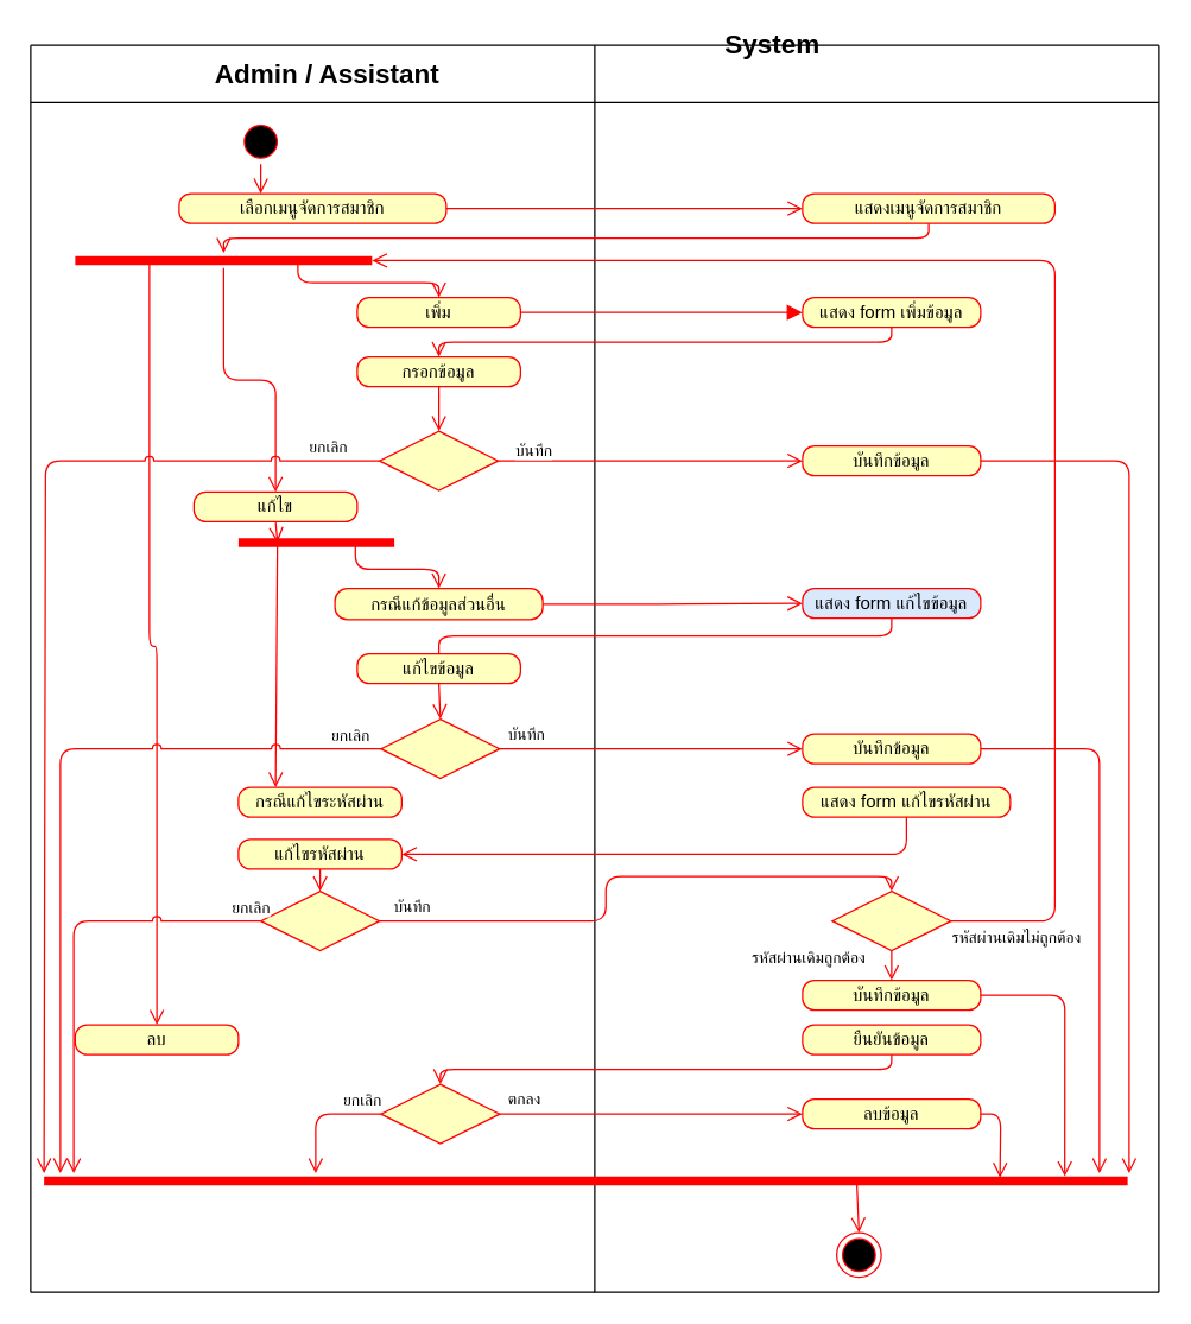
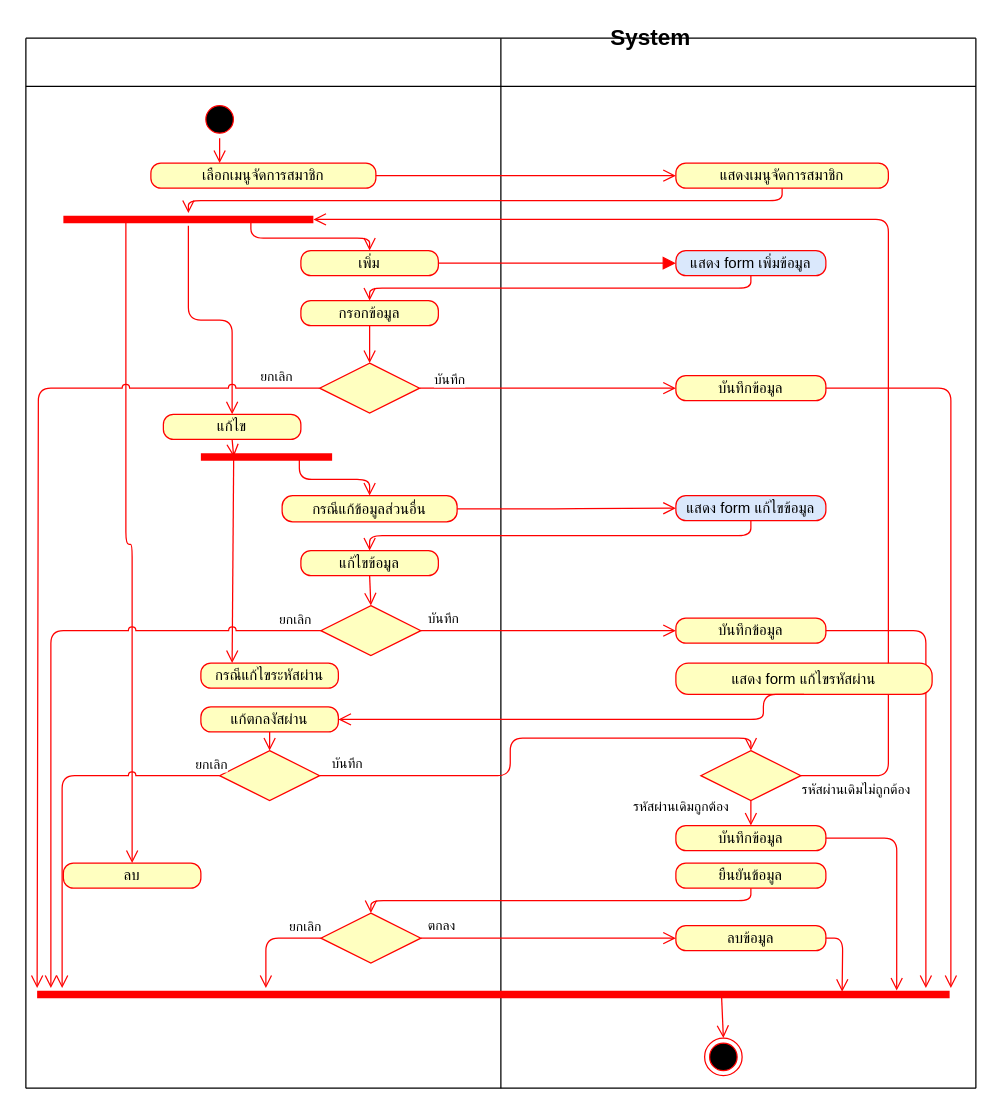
- <mxCell id="7" value="&lt;font style=&quot;font-size: 18px&quot;&gt;&lt;b&gt;Admin / Assistant&lt;/b&gt;&lt;/font&gt;" style="text;html=1;strokeColor=none;fillColor=none;align=center;verticalAlign=middle;whiteSpace=wrap;rounded=0;" parent="1" vertex="1"><mxGeometry x="130" y="40" width="180" height="20" as="geometry" /></mxCell>
- <mxCell id="22" value="แสดง form เพิ่มข้อมูล" style="rounded=1;whiteSpace=wrap;html=1;arcSize=40;fontColor=#000000;fillColor=#ffffc0;strokeColor=#ff0000;" parent="1" vertex="1"><mxGeometry x="540" y="200" width="120" height="20" as="geometry" /></mxCell>
+ <mxCell id="22" value="แสดง form เพิ่มข้อมูล" style="rounded=1;whiteSpace=wrap;html=1;arcSize=40;fontColor=#000000;fillColor=#dae8fc;strokeColor=#ff0000;" parent="1" vertex="1"><mxGeometry x="540" y="200" width="120" height="20" as="geometry" /></mxCell>
- <mxCell id="41" value="" style="edgeStyle=orthogonalEdgeStyle;html=1;verticalAlign=bottom;endArrow=none;endSize=8;strokeColor=#ff0000;exitX=0.5;exitY=1;exitDx=0;exitDy=0;entryX=0.5;entryY=0;entryDx=0;entryDy=0;" parent="1" source="39" target="40" edge="1"><mxGeometry relative="1" as="geometry"><mxPoint x="580" y="510" as="targetPoint" /><mxPoint x="390" y="510" as="sourcePoint" /></mxGeometry></mxCell>
+ <mxCell id="41" value="" style="edgeStyle=orthogonalEdgeStyle;html=1;verticalAlign=bottom;endArrow=open;endSize=8;strokeColor=#ff0000;exitX=0.5;exitY=1;exitDx=0;exitDy=0;entryX=0.5;entryY=0;entryDx=0;entryDy=0;" parent="1" source="39" target="40" edge="1"><mxGeometry relative="1" as="geometry"><mxPoint x="580" y="510" as="targetPoint" /><mxPoint x="390" y="510" as="sourcePoint" /></mxGeometry></mxCell>
- <mxCell id="66" value="แสดง form แก้ไขรหัสผ่าน" style="rounded=1;whiteSpace=wrap;html=1;arcSize=40;fontColor=#000000;fillColor=#ffffc0;strokeColor=#ff0000;" parent="1" vertex="1"><mxGeometry x="540" y="530" width="140" height="20" as="geometry" /></mxCell>
+ <mxCell id="66" value="แสดง form แก้ไขรหัสผ่าน" style="rounded=1;whiteSpace=wrap;html=1;arcSize=40;fontColor=#000000;fillColor=#ffffc0;strokeColor=#ff0000;" parent="1" vertex="1"><mxGeometry x="540" y="530" width="205" height="25" as="geometry" /></mxCell>
- <mxCell id="68" value="แก้ไขรหัสผ่าน" style="rounded=1;whiteSpace=wrap;html=1;arcSize=40;fontColor=#000000;fillColor=#ffffc0;strokeColor=#ff0000;" parent="1" vertex="1"><mxGeometry x="160" y="565" width="110" height="20" as="geometry" /></mxCell>
+ <mxCell id="68" value="แก้ตกลงัสผ่าน" style="rounded=1;whiteSpace=wrap;html=1;arcSize=40;fontColor=#000000;fillColor=#ffffc0;strokeColor=#ff0000;" parent="1" vertex="1"><mxGeometry x="160" y="565" width="110" height="20" as="geometry" /></mxCell>
